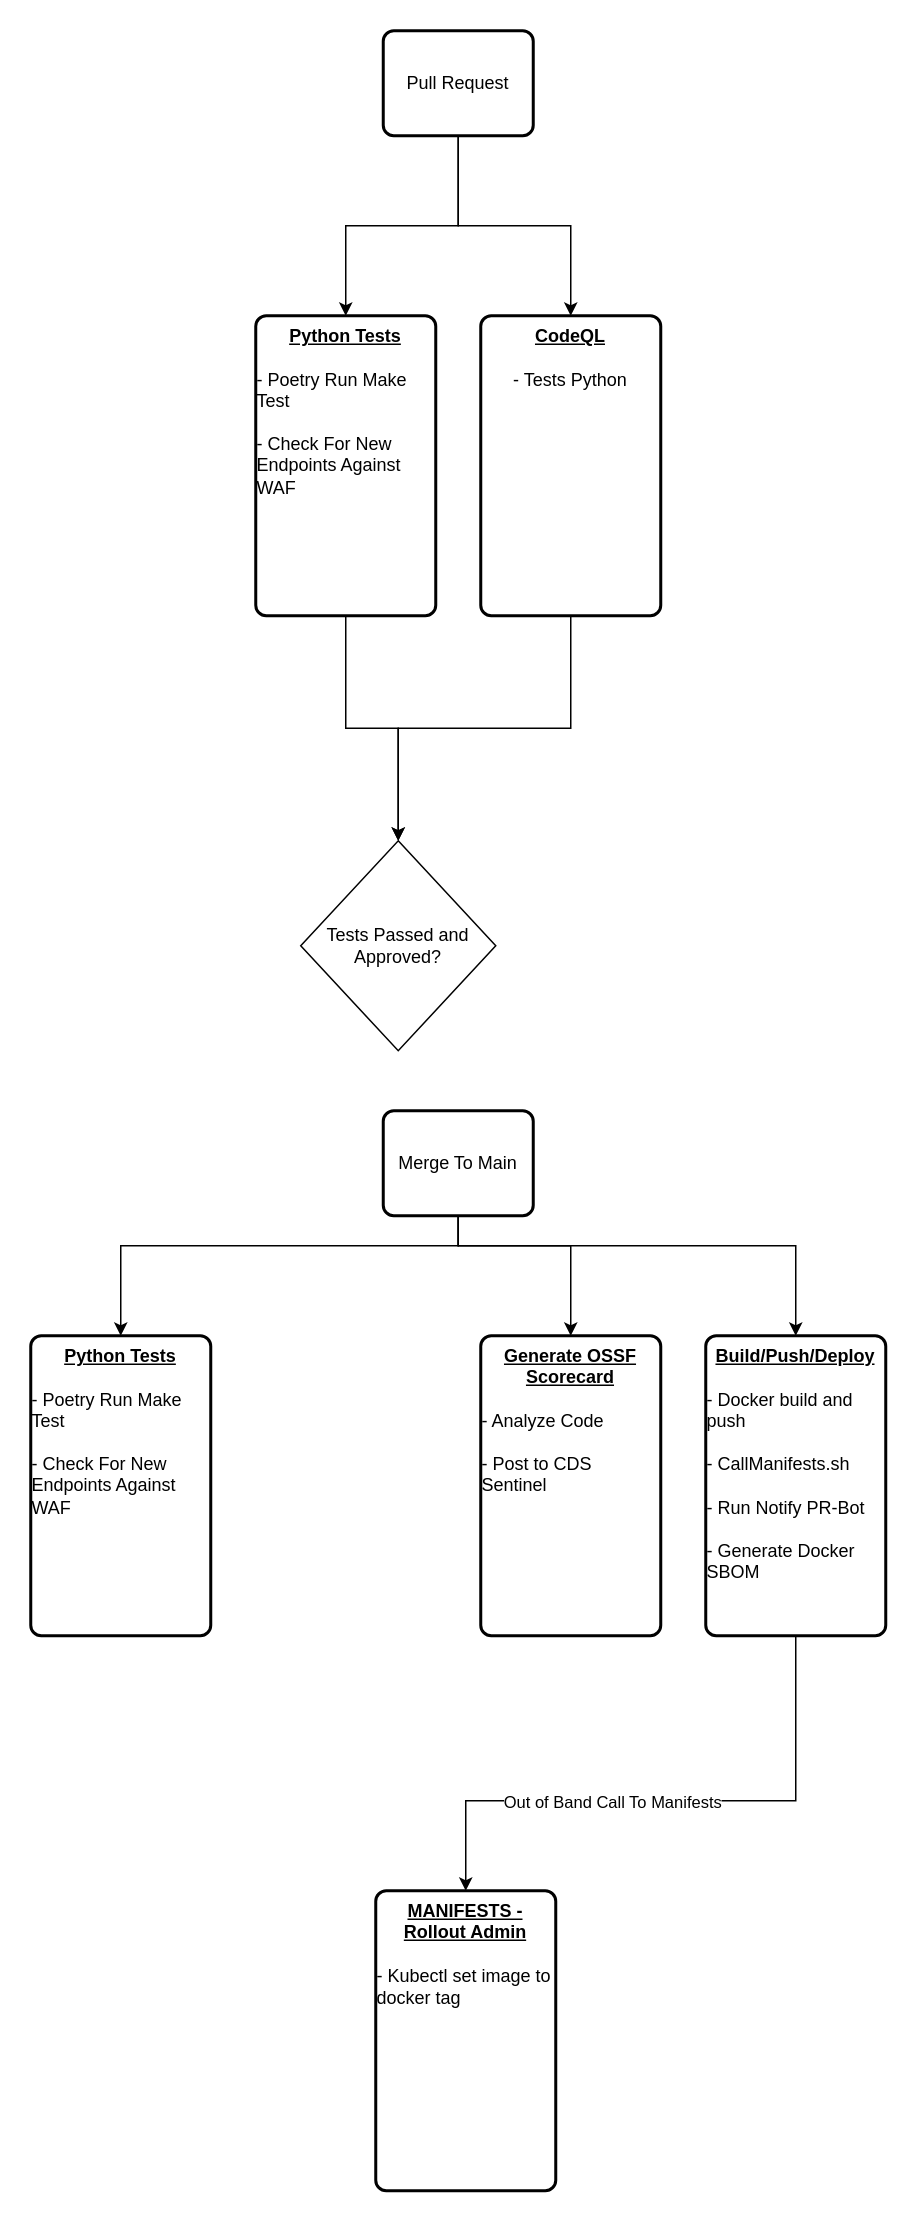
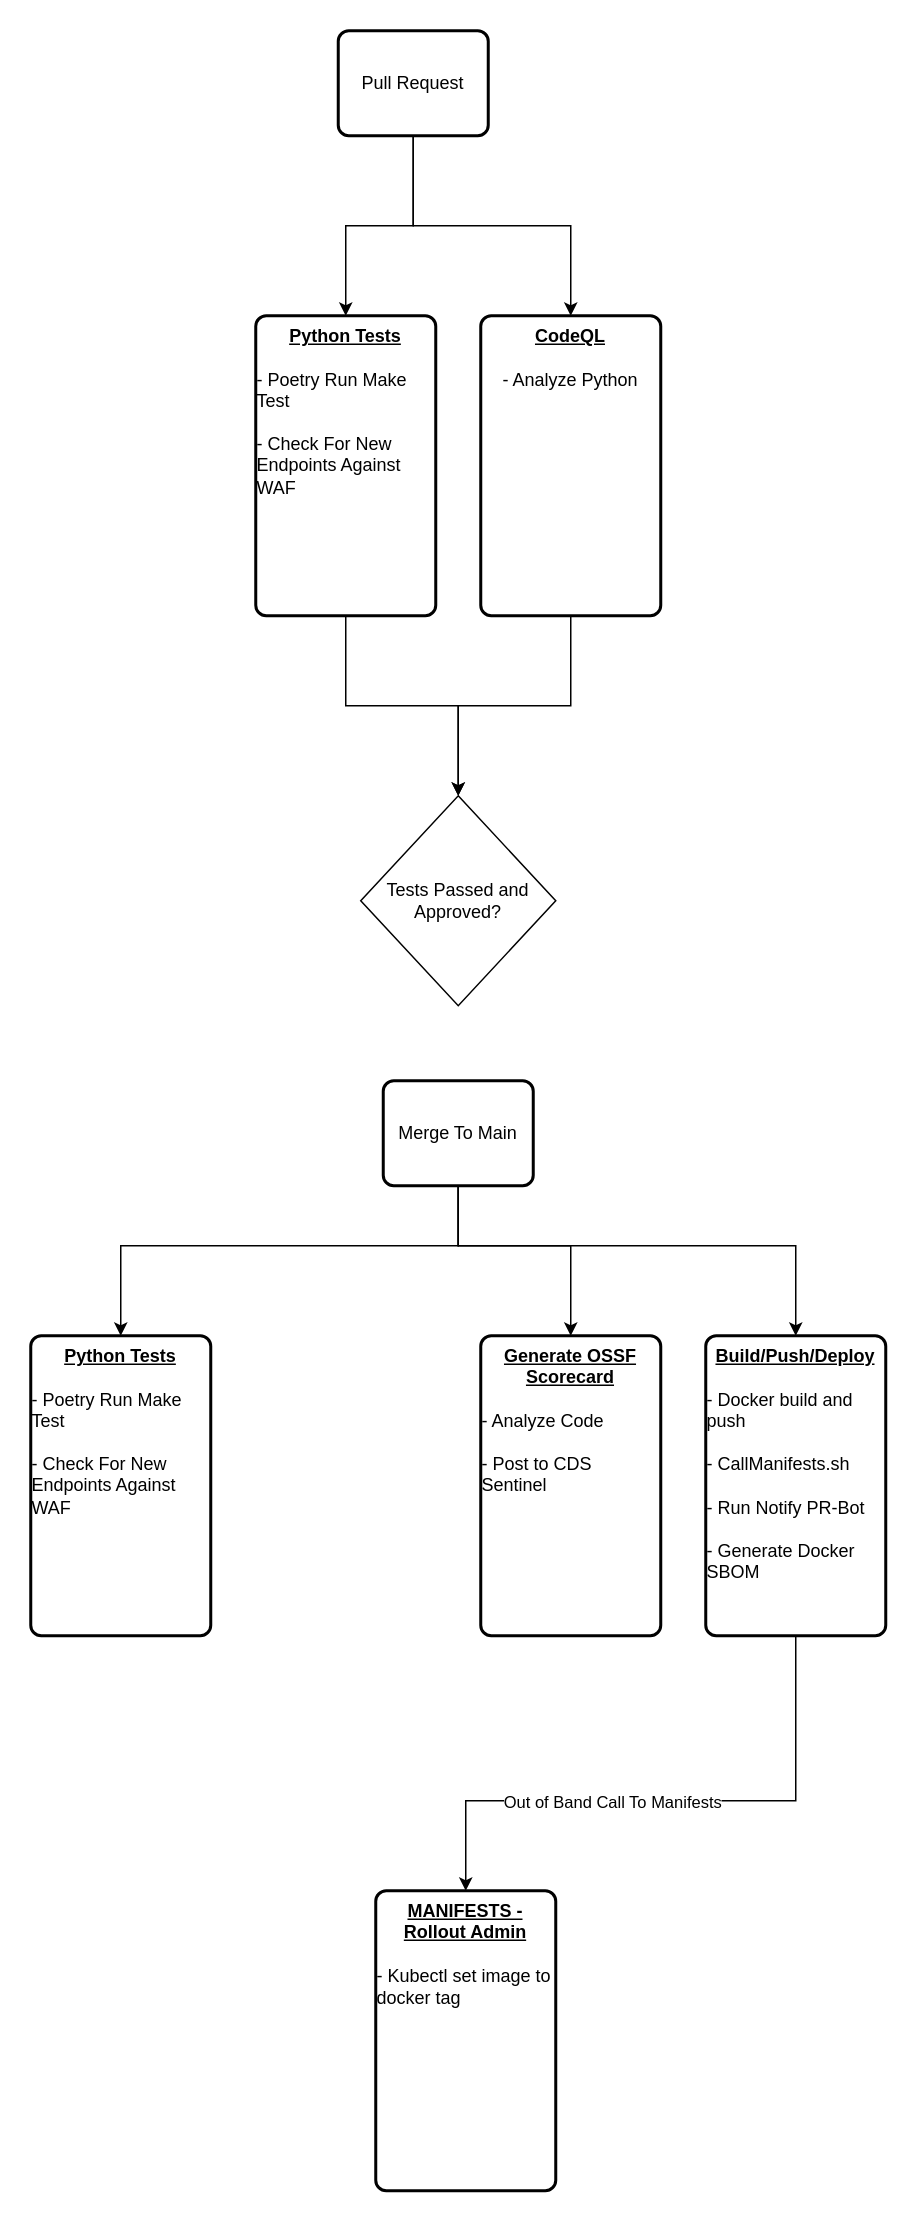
- <mxCell id="4" value="Pull Request" style="rounded=1;whiteSpace=wrap;html=1;absoluteArcSize=1;arcSize=14;strokeWidth=2;" vertex="1" parent="1"><mxGeometry x="255" y="20" width="100" height="70" as="geometry" /></mxCell>
+ <mxCell id="4" value="Pull Request" style="rounded=1;whiteSpace=wrap;html=1;absoluteArcSize=1;arcSize=14;strokeWidth=2;" vertex="1" parent="1"><mxGeometry x="225" y="20" width="100" height="70" as="geometry" /></mxCell>
- <mxCell id="8" value="&lt;div&gt;&lt;b&gt;&lt;u&gt;CodeQL&lt;/u&gt;&lt;/b&gt;&lt;/div&gt;&lt;div&gt;&lt;br&gt;&lt;/div&gt;&lt;div style=&quot;text-align: left;&quot;&gt;&lt;span style=&quot;background-color: initial;&quot;&gt;- Tests Python&lt;/span&gt;&lt;br&gt;&lt;/div&gt;&lt;div style=&quot;text-align: left;&quot;&gt;&lt;br&gt;&lt;/div&gt;" style="rounded=1;whiteSpace=wrap;html=1;absoluteArcSize=1;arcSize=14;strokeWidth=2;verticalAlign=top;" vertex="1" parent="1"><mxGeometry x="320" y="210" width="120" height="200" as="geometry" /></mxCell>
+ <mxCell id="8" value="&lt;div&gt;&lt;b&gt;&lt;u&gt;CodeQL&lt;/u&gt;&lt;/b&gt;&lt;/div&gt;&lt;div&gt;&lt;br&gt;&lt;/div&gt;&lt;div style=&quot;text-align: left;&quot;&gt;&lt;span style=&quot;background-color: initial;&quot;&gt;- Analyze Python&lt;/span&gt;&lt;br&gt;&lt;/div&gt;&lt;div style=&quot;text-align: left;&quot;&gt;&lt;br&gt;&lt;/div&gt;" style="rounded=1;whiteSpace=wrap;html=1;absoluteArcSize=1;arcSize=14;strokeWidth=2;verticalAlign=top;" vertex="1" parent="1"><mxGeometry x="320" y="210" width="120" height="200" as="geometry" /></mxCell>
- <mxCell id="14" value="Tests Passed and Approved?" style="shape=rhombus;html=1;dashed=0;whiteSpace=wrap;perimeter=rhombusPerimeter;" vertex="1" parent="1"><mxGeometry x="200" y="560" width="130" height="140" as="geometry" /></mxCell>
+ <mxCell id="14" value="Tests Passed and Approved?" style="shape=rhombus;html=1;dashed=0;whiteSpace=wrap;perimeter=rhombusPerimeter;" vertex="1" parent="1"><mxGeometry x="240" y="530" width="130" height="140" as="geometry" /></mxCell>
- <mxCell id="18" value="Merge To Main" style="rounded=1;whiteSpace=wrap;html=1;absoluteArcSize=1;arcSize=14;strokeWidth=2;" vertex="1" parent="1"><mxGeometry x="255" y="740" width="100" height="70" as="geometry" /></mxCell>
+ <mxCell id="18" value="Merge To Main" style="rounded=1;whiteSpace=wrap;html=1;absoluteArcSize=1;arcSize=14;strokeWidth=2;" vertex="1" parent="1"><mxGeometry x="255" y="720" width="100" height="70" as="geometry" /></mxCell>
